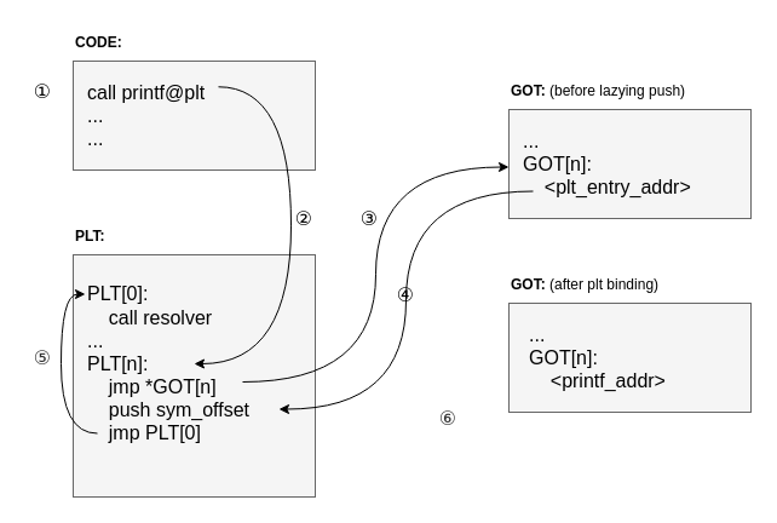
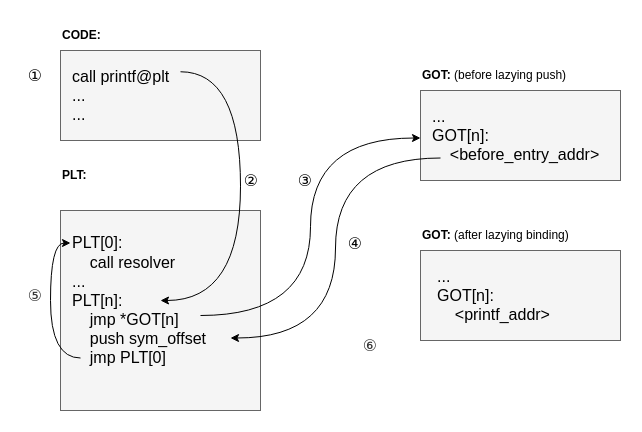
- <mxCell id="12" value="&lt;font style=&quot;font-size: 16px;&quot;&gt;...&lt;br&gt;GOT[n]:&lt;br&gt;&amp;nbsp; &amp;nbsp; &amp;lt;plt_entry_addr&amp;gt;&lt;br&gt;&lt;/font&gt;" style="text;html=1;strokeColor=none;fillColor=none;align=left;verticalAlign=middle;whiteSpace=wrap;rounded=0;" vertex="1" parent="1"><mxGeometry x="430" y="100" width="170" height="70" as="geometry" /></mxCell>
+ <mxCell id="12" value="&lt;font style=&quot;font-size: 16px;&quot;&gt;...&lt;br&gt;GOT[n]:&lt;br&gt;&amp;nbsp; &amp;nbsp; &amp;lt;before_entry_addr&amp;gt;&lt;br&gt;&lt;/font&gt;" style="text;html=1;strokeColor=none;fillColor=none;align=left;verticalAlign=middle;whiteSpace=wrap;rounded=0;" vertex="1" parent="1"><mxGeometry x="430" y="100" width="170" height="70" as="geometry" /></mxCell>
- <mxCell id="7" value="&lt;b&gt;PLT:&lt;/b&gt;" style="text;html=1;strokeColor=none;fillColor=none;align=left;verticalAlign=middle;whiteSpace=wrap;rounded=0;" vertex="1" parent="1"><mxGeometry x="60" y="180" width="60" height="30" as="geometry" /></mxCell>
+ <mxCell id="7" value="&lt;b&gt;PLT:&lt;/b&gt;" style="text;html=1;strokeColor=none;fillColor=none;align=left;verticalAlign=middle;whiteSpace=wrap;rounded=0;" vertex="1" parent="1"><mxGeometry x="60" y="160" width="60" height="30" as="geometry" /></mxCell>
- <mxCell id="9" value="&lt;b&gt;GOT: &lt;/b&gt;(after plt binding)" style="text;html=1;strokeColor=none;fillColor=none;align=left;verticalAlign=middle;whiteSpace=wrap;rounded=0;" vertex="1" parent="1"><mxGeometry x="420" y="220" width="200" height="30" as="geometry" /></mxCell>
+ <mxCell id="9" value="&lt;b&gt;GOT: &lt;/b&gt;(after lazying binding)" style="text;html=1;strokeColor=none;fillColor=none;align=left;verticalAlign=middle;whiteSpace=wrap;rounded=0;" vertex="1" parent="1"><mxGeometry x="420" y="220" width="200" height="30" as="geometry" /></mxCell>
- <mxCell id="29" value="④" style="text;html=1;strokeColor=none;fillColor=none;align=center;verticalAlign=middle;whiteSpace=wrap;rounded=0;fontSize=16;" vertex="1" parent="1"><mxGeometry x="320" y="227.5" width="30" height="30" as="geometry" /></mxCell>
+ <mxCell id="29" value="④" style="text;html=1;strokeColor=none;fillColor=none;align=center;verticalAlign=middle;whiteSpace=wrap;rounded=0;fontSize=16;" vertex="1" parent="1"><mxGeometry x="340" y="227.5" width="30" height="30" as="geometry" /></mxCell>
